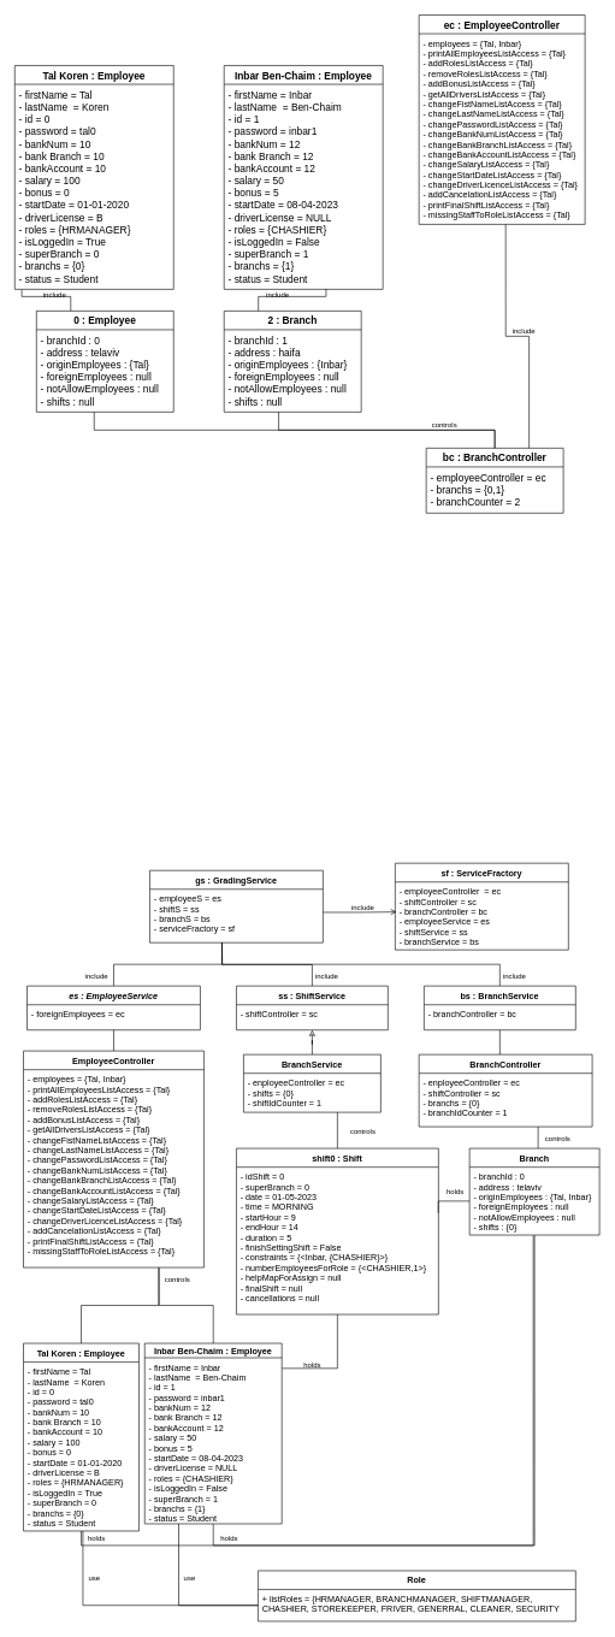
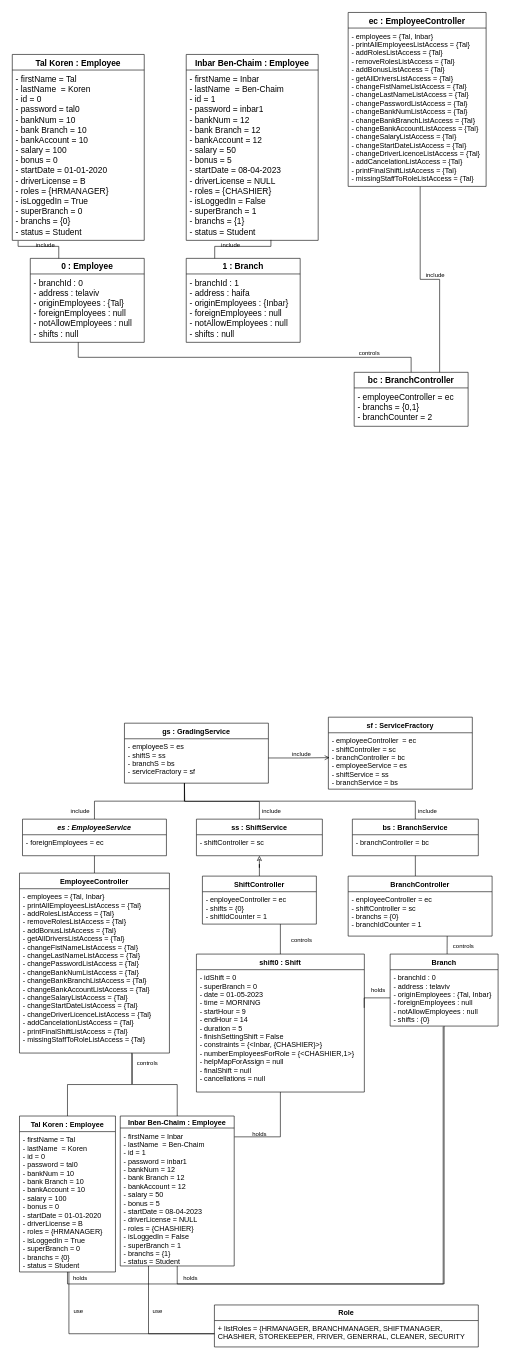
- <mxCell id="7" value="2 : Branch" style="swimlane;fontStyle=1;childLayout=stackLayout;horizontal=1;startSize=26;fillColor=none;horizontalStack=0;resizeParent=1;resizeParentMax=0;resizeLast=0;collapsible=1;marginBottom=0;fontSize=14;" parent="1" vertex="1"><mxGeometry x="310" y="430" width="190" height="140" as="geometry" /></mxCell>
+ <mxCell id="7" value="1 : Branch" style="swimlane;fontStyle=1;childLayout=stackLayout;horizontal=1;startSize=26;fillColor=none;horizontalStack=0;resizeParent=1;resizeParentMax=0;resizeLast=0;collapsible=1;marginBottom=0;fontSize=14;" parent="1" vertex="1"><mxGeometry x="310" y="430" width="190" height="140" as="geometry" /></mxCell>
- <mxCell id="15" style="edgeStyle=orthogonalEdgeStyle;rounded=0;orthogonalLoop=1;jettySize=auto;html=1;entryX=0.398;entryY=1;entryDx=0;entryDy=0;entryPerimeter=0;fontSize=14;endArrow=none;endFill=0;" parent="1" source="17" target="8" edge="1"><mxGeometry relative="1" as="geometry" /></mxCell>
- <mxCell id="35" value="BranchService" style="swimlane;fontStyle=1;align=center;verticalAlign=top;childLayout=stackLayout;horizontal=1;startSize=26;horizontalStack=0;resizeParent=1;resizeLast=0;collapsible=1;marginBottom=0;rounded=0;shadow=0;strokeWidth=1;" parent="1" vertex="1"><mxGeometry x="337" y="1460" width="190" height="80" as="geometry"><mxRectangle x="340" y="380" width="170" height="26" as="alternateBounds" /></mxGeometry></mxCell>
+ <mxCell id="35" value="ShiftController" style="swimlane;fontStyle=1;align=center;verticalAlign=top;childLayout=stackLayout;horizontal=1;startSize=26;horizontalStack=0;resizeParent=1;resizeLast=0;collapsible=1;marginBottom=0;rounded=0;shadow=0;strokeWidth=1;" parent="1" vertex="1"><mxGeometry x="337" y="1460" width="190" height="80" as="geometry"><mxRectangle x="340" y="380" width="170" height="26" as="alternateBounds" /></mxGeometry></mxCell>
